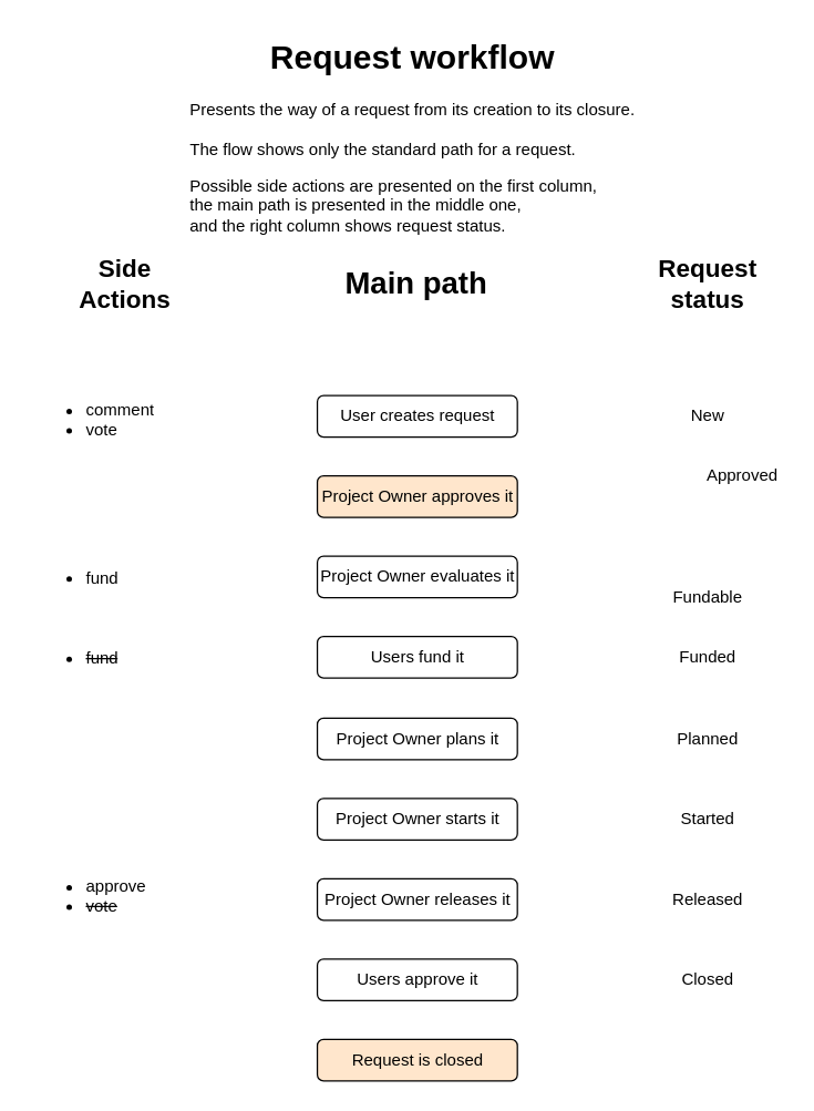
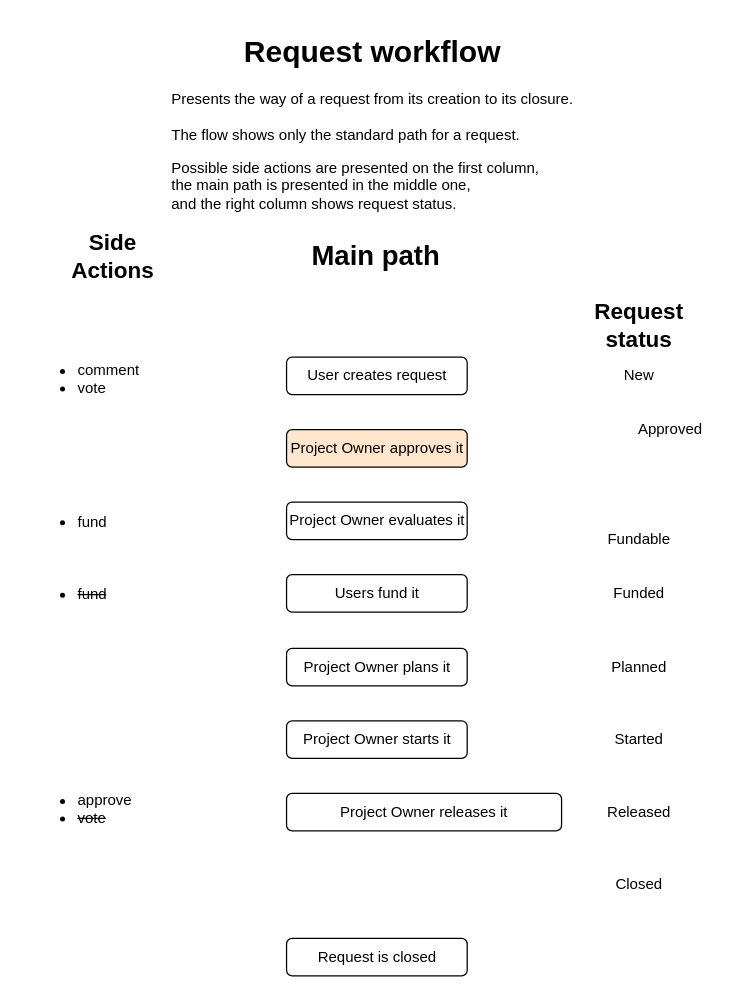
- <mxCell id="5" value="&lt;b&gt;&lt;font style=&quot;font-size: 18px;&quot;&gt;Request status&lt;br&gt;&lt;/font&gt;&lt;/b&gt;" style="text;html=1;align=center;verticalAlign=middle;whiteSpace=wrap;rounded=0;" parent="1" vertex="1"><mxGeometry x="466" y="190" width="90" height="30" as="geometry" /></mxCell>
+ <mxCell id="5" value="&lt;b&gt;&lt;font style=&quot;font-size: 18px;&quot;&gt;Request status&lt;br&gt;&lt;/font&gt;&lt;/b&gt;" style="text;html=1;align=center;verticalAlign=middle;whiteSpace=wrap;rounded=0;" parent="1" vertex="1"><mxGeometry x="466" y="245" width="90" height="30" as="geometry" /></mxCell>
- <mxCell id="11" value="Project Owner releases it" style="rounded=1;whiteSpace=wrap;html=1;" parent="1" vertex="1"><mxGeometry x="228.75" y="634" width="144.5" height="30" as="geometry" /></mxCell>
+ <mxCell id="11" value="Project Owner releases it" style="rounded=1;whiteSpace=wrap;html=1;" parent="1" vertex="1"><mxGeometry x="228.75" y="634" width="220" height="30" as="geometry" /></mxCell>
- <mxCell id="12" value="Users approve it" style="rounded=1;whiteSpace=wrap;html=1;" parent="1" vertex="1"><mxGeometry x="228.75" y="692" width="144.5" height="30" as="geometry" /></mxCell>
- <mxCell id="13" value="Request is closed" style="rounded=1;whiteSpace=wrap;html=1;fillColor=#ffe6cc;" parent="1" vertex="1"><mxGeometry x="228.75" y="750" width="144.5" height="30" as="geometry" /></mxCell>
+ <mxCell id="13" value="Request is closed" style="rounded=1;whiteSpace=wrap;html=1;" parent="1" vertex="1"><mxGeometry x="228.75" y="750" width="144.5" height="30" as="geometry" /></mxCell>
